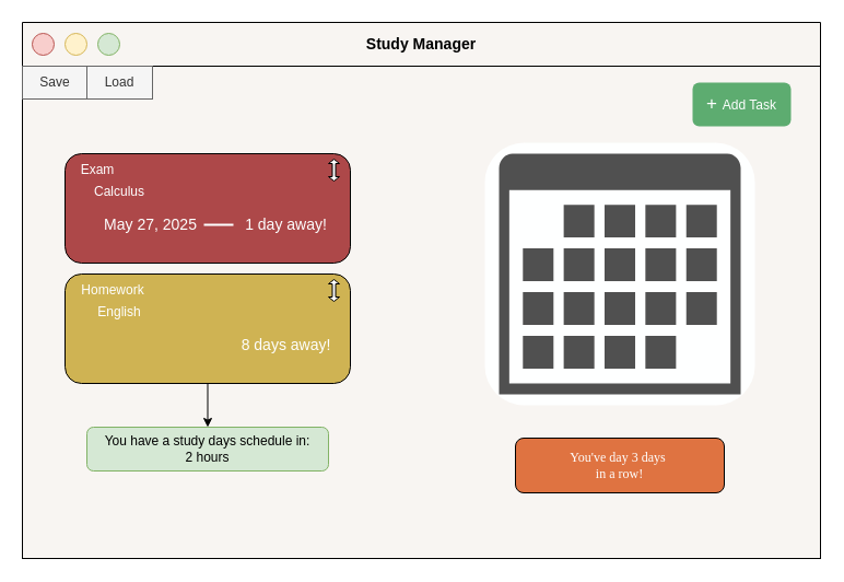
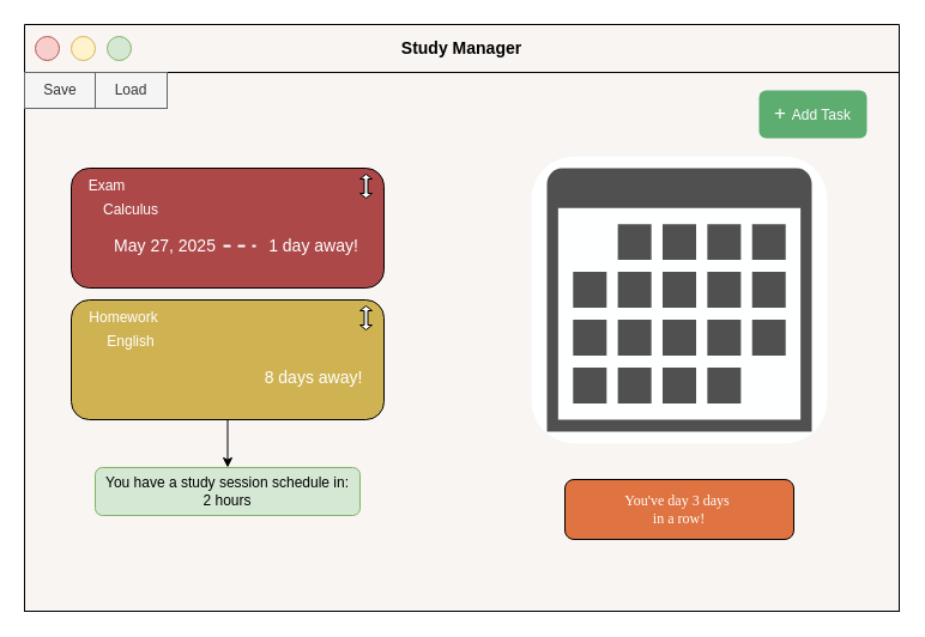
- <mxCell id="19" value="" style="endArrow=none;html=1;rounded=0;strokeWidth=2;exitX=1;exitY=0.5;exitDx=0;exitDy=0;entryX=0;entryY=0.5;entryDx=0;entryDy=0;strokeColor=#FEFFFF;" parent="13" source="17" target="18" edge="1"><mxGeometry width="50" height="50" relative="1" as="geometry"><mxPoint x="314" y="110" as="sourcePoint" /><mxPoint x="364" y="60" as="targetPoint" /></mxGeometry></mxCell>
+ <mxCell id="19" value="" style="endArrow=none;html=1;rounded=0;strokeWidth=2;exitX=1;exitY=0.5;exitDx=0;exitDy=0;entryX=0;entryY=0.5;entryDx=0;entryDy=0;strokeColor=#FEFFFF;dashed=1;" parent="13" source="17" target="18" edge="1"><mxGeometry width="50" height="50" relative="1" as="geometry"><mxPoint x="314" y="110" as="sourcePoint" /><mxPoint x="364" y="60" as="targetPoint" /></mxGeometry></mxCell>
- <mxCell id="11" value="You have a study days schedule in:&lt;div&gt;2 hours&lt;/div&gt;" style="rounded=1;whiteSpace=wrap;html=1;fillColor=#d5e8d4;strokeColor=#82b366;" parent="2" vertex="1"><mxGeometry x="59" y="370" width="221" height="40" as="geometry" /></mxCell>
+ <mxCell id="11" value="You have a study session schedule in:&lt;div&gt;2 hours&lt;/div&gt;" style="rounded=1;whiteSpace=wrap;html=1;fillColor=#d5e8d4;strokeColor=#82b366;" parent="2" vertex="1"><mxGeometry x="59" y="370" width="221" height="40" as="geometry" /></mxCell>
